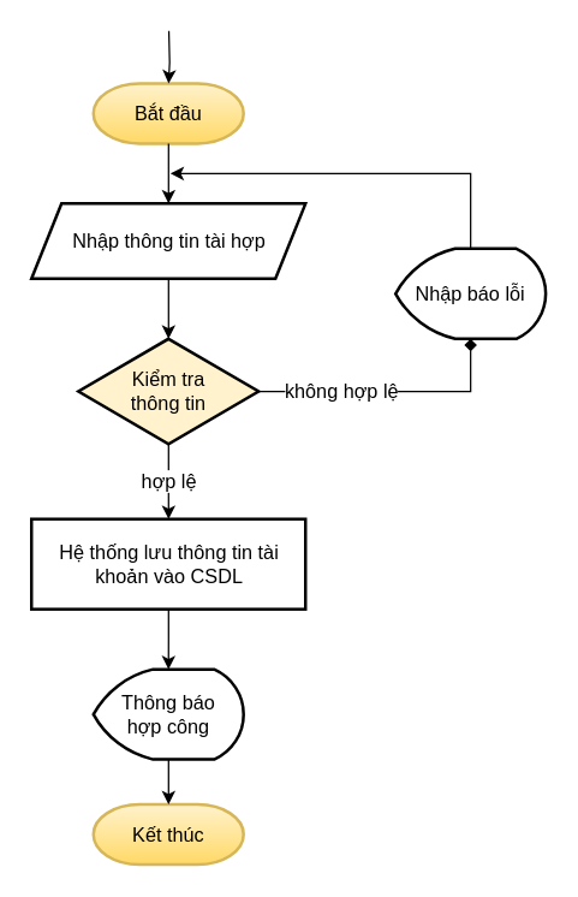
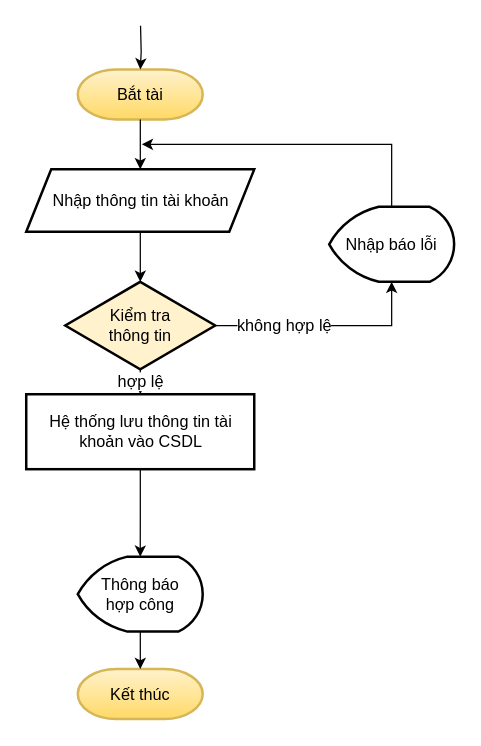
- <mxCell id="3" value="Bắt đầu" style="strokeWidth=2;html=1;shape=mxgraph.flowchart.terminator;whiteSpace=wrap;labelBorderColor=none;fontSize=13;fontStyle=0;fillColor=#fff2cc;strokeColor=#d6b656;gradientColor=#ffd966;" parent="1" vertex="1"><mxGeometry x="61.75" y="55" width="100" height="40" as="geometry" /></mxCell>
+ <mxCell id="3" value="Bắt tài" style="strokeWidth=2;html=1;shape=mxgraph.flowchart.terminator;whiteSpace=wrap;labelBorderColor=none;fontSize=13;fontStyle=0;fillColor=#fff2cc;strokeColor=#d6b656;gradientColor=#ffd966;" parent="1" vertex="1"><mxGeometry x="61.75" y="55" width="100" height="40" as="geometry" /></mxCell>
- <mxCell id="6" value="Nhập thông tin tài hợp" style="shape=parallelogram;perimeter=parallelogramPerimeter;whiteSpace=wrap;html=1;fixedSize=1;strokeWidth=2;labelBorderColor=none;fontSize=13;fontStyle=0" parent="1" vertex="1"><mxGeometry x="20.5" y="135" width="182.5" height="50" as="geometry" /></mxCell>
+ <mxCell id="6" value="Nhập thông tin tài khoản" style="shape=parallelogram;perimeter=parallelogramPerimeter;whiteSpace=wrap;html=1;fixedSize=1;strokeWidth=2;labelBorderColor=none;fontSize=13;fontStyle=0" parent="1" vertex="1"><mxGeometry x="20.5" y="135" width="182.5" height="50" as="geometry" /></mxCell>
- <mxCell id="8" value="không hợp lệ" style="edgeStyle=orthogonalEdgeStyle;rounded=0;orthogonalLoop=1;jettySize=auto;html=1;entryX=0.5;entryY=1;entryDx=0;entryDy=0;entryPerimeter=0;labelBorderColor=none;fontSize=13;fontStyle=0;endArrow=diamond;" parent="1" source="9" target="13" edge="1"><mxGeometry x="-0.376" relative="1" as="geometry"><mxPoint as="offset" /></mxGeometry></mxCell>
+ <mxCell id="8" value="không hợp lệ" style="edgeStyle=orthogonalEdgeStyle;rounded=0;orthogonalLoop=1;jettySize=auto;html=1;entryX=0.5;entryY=1;entryDx=0;entryDy=0;entryPerimeter=0;labelBorderColor=none;fontSize=13;fontStyle=0" parent="1" source="9" target="13" edge="1"><mxGeometry x="-0.376" relative="1" as="geometry"><mxPoint as="offset" /></mxGeometry></mxCell>
- <mxCell id="11" value="Hệ thống lưu thông tin tài khoản vào CSDL" style="whiteSpace=wrap;html=1;strokeWidth=2;labelBorderColor=none;fontSize=13;fontStyle=0" parent="1" vertex="1"><mxGeometry x="20.5" y="345" width="182.5" height="60" as="geometry" /></mxCell>
+ <mxCell id="11" value="Hệ thống lưu thông tin tài khoản vào CSDL" style="whiteSpace=wrap;html=1;strokeWidth=2;labelBorderColor=none;fontSize=13;fontStyle=0" parent="1" vertex="1"><mxGeometry x="20.5" y="315" width="182.5" height="60" as="geometry" /></mxCell>
